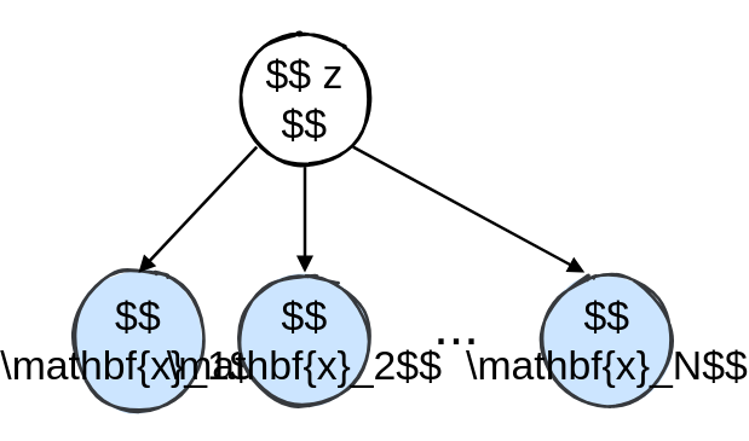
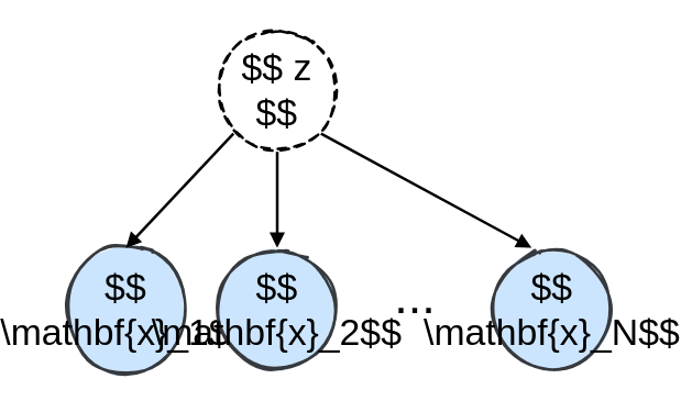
- <mxCell id="6" value="&lt;font style=&quot;font-size: 27px&quot;&gt;$$ z $$&lt;/font&gt;" style="ellipse;whiteSpace=wrap;html=1;strokeWidth=2;fillWeight=2;hachureGap=8;fillColor=none;fillStyle=solid;sketch=1;" parent="1" vertex="1"><mxGeometry x="130" y="20" width="90" height="90" as="geometry" /></mxCell>
+ <mxCell id="6" value="&lt;font style=&quot;font-size: 27px&quot;&gt;$$ z $$&lt;/font&gt;" style="ellipse;whiteSpace=wrap;html=1;strokeWidth=2;fillWeight=2;hachureGap=8;fillColor=none;fillStyle=solid;sketch=1;dashed=1;" parent="1" vertex="1"><mxGeometry x="130" y="20" width="90" height="90" as="geometry" /></mxCell>
